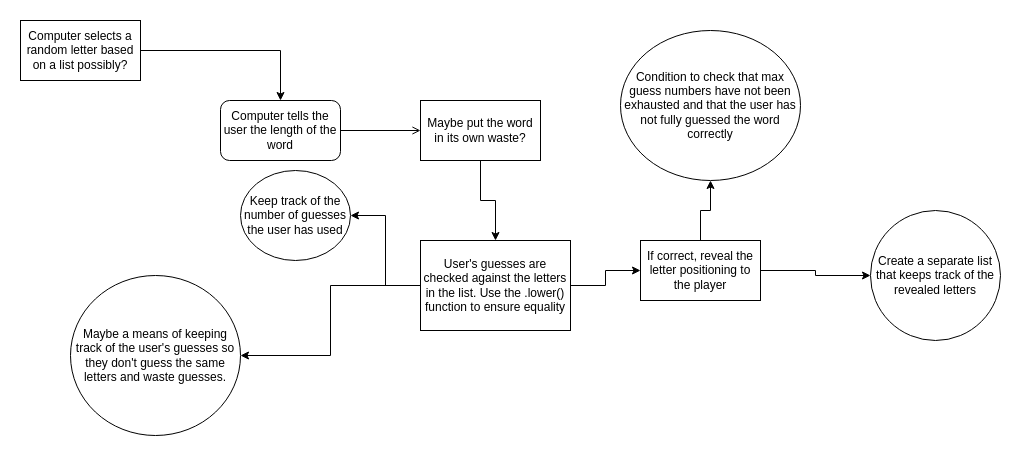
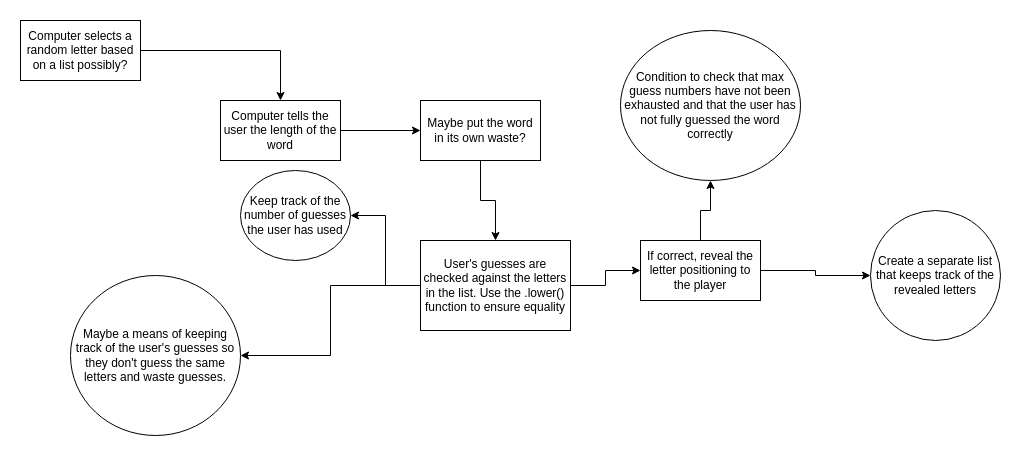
- <mxCell id="5" value="Computer tells the user the length of the word" style="whiteSpace=wrap;html=1;rounded=1;" vertex="1" parent="1"><mxGeometry x="220" y="100" width="120" height="60" as="geometry" /></mxCell>
+ <mxCell id="5" value="Computer tells the user the length of the word" style="whiteSpace=wrap;html=1;rounded=0;" vertex="1" parent="1"><mxGeometry x="220" y="100" width="120" height="60" as="geometry" /></mxCell>
- <mxCell id="4" value="" style="edgeStyle=orthogonalEdgeStyle;rounded=0;orthogonalLoop=1;jettySize=auto;html=1;endArrow=open;" edge="1" parent="1" source="5" target="7"><mxGeometry relative="1" as="geometry" /></mxCell>
+ <mxCell id="4" value="" style="edgeStyle=orthogonalEdgeStyle;rounded=0;orthogonalLoop=1;jettySize=auto;html=1;" edge="1" parent="1" source="5" target="7"><mxGeometry relative="1" as="geometry" /></mxCell>
